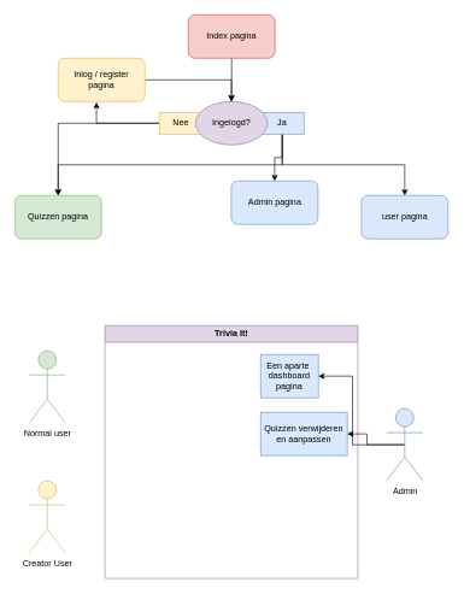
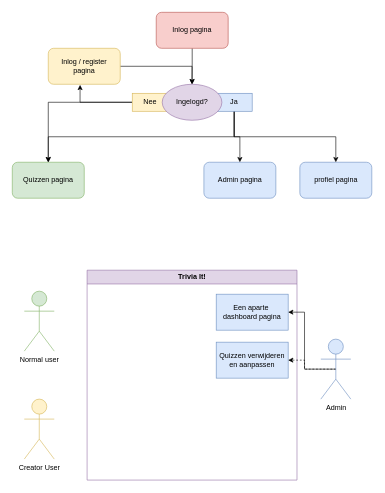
- <mxCell id="3" value="Index pagina" style="rounded=1;whiteSpace=wrap;html=1;fillColor=#f8cecc;strokeColor=#b85450;" vertex="1" parent="1"><mxGeometry x="260" y="20" width="120" height="60" as="geometry" /></mxCell>
+ <mxCell id="3" value="Inlog pagina" style="rounded=1;whiteSpace=wrap;html=1;fillColor=#f8cecc;strokeColor=#b85450;" vertex="1" parent="1"><mxGeometry x="260" y="20" width="120" height="60" as="geometry" /></mxCell>
- <mxCell id="5" value="Admin pagina" style="rounded=1;whiteSpace=wrap;html=1;fillColor=#dae8fc;strokeColor=#6c8ebf;" vertex="1" parent="1"><mxGeometry x="319.5" y="250" width="120" height="60" as="geometry" /></mxCell>
+ <mxCell id="5" value="Admin pagina" style="rounded=1;whiteSpace=wrap;html=1;fillColor=#dae8fc;strokeColor=#6c8ebf;" vertex="1" parent="1"><mxGeometry x="339.5" y="270" width="120" height="60" as="geometry" /></mxCell>
- <mxCell id="6" value="user pagina" style="rounded=1;whiteSpace=wrap;html=1;fillColor=#dae8fc;strokeColor=#6c8ebf;" vertex="1" parent="1"><mxGeometry x="499.5" y="270" width="120" height="60" as="geometry" /></mxCell>
+ <mxCell id="6" value="profiel pagina" style="rounded=1;whiteSpace=wrap;html=1;fillColor=#dae8fc;strokeColor=#6c8ebf;" vertex="1" parent="1"><mxGeometry x="499.5" y="270" width="120" height="60" as="geometry" /></mxCell>
- <mxCell id="19" value="Een aparte&amp;nbsp;&lt;br&gt;dashboard pagina" style="rounded=0;whiteSpace=wrap;html=1;fillColor=#dae8fc;strokeColor=#6c8ebf;" vertex="1" parent="18"><mxGeometry x="215.25" y="40" width="80" height="60" as="geometry" /></mxCell>
+ <mxCell id="19" value="Een aparte&amp;nbsp;&lt;br&gt;dashboard pagina" style="rounded=0;whiteSpace=wrap;html=1;fillColor=#dae8fc;strokeColor=#6c8ebf;" vertex="1" parent="18"><mxGeometry x="215.25" y="40" width="120" height="60" as="geometry" /></mxCell>
- <mxCell id="24" style="edgeStyle=orthogonalEdgeStyle;rounded=0;orthogonalLoop=1;jettySize=auto;html=1;exitX=0.5;exitY=0.5;exitDx=0;exitDy=0;exitPerimeter=0;entryX=1;entryY=0.5;entryDx=0;entryDy=0;" edge="1" parent="1" source="25" target="20"><mxGeometry relative="1" as="geometry" /></mxCell>
+ <mxCell id="24" style="edgeStyle=orthogonalEdgeStyle;rounded=0;orthogonalLoop=1;jettySize=auto;html=1;exitX=0.5;exitY=0.5;exitDx=0;exitDy=0;exitPerimeter=0;entryX=1;entryY=0.5;entryDx=0;entryDy=0;dashed=1;" edge="1" parent="1" source="25" target="20"><mxGeometry relative="1" as="geometry" /></mxCell>
